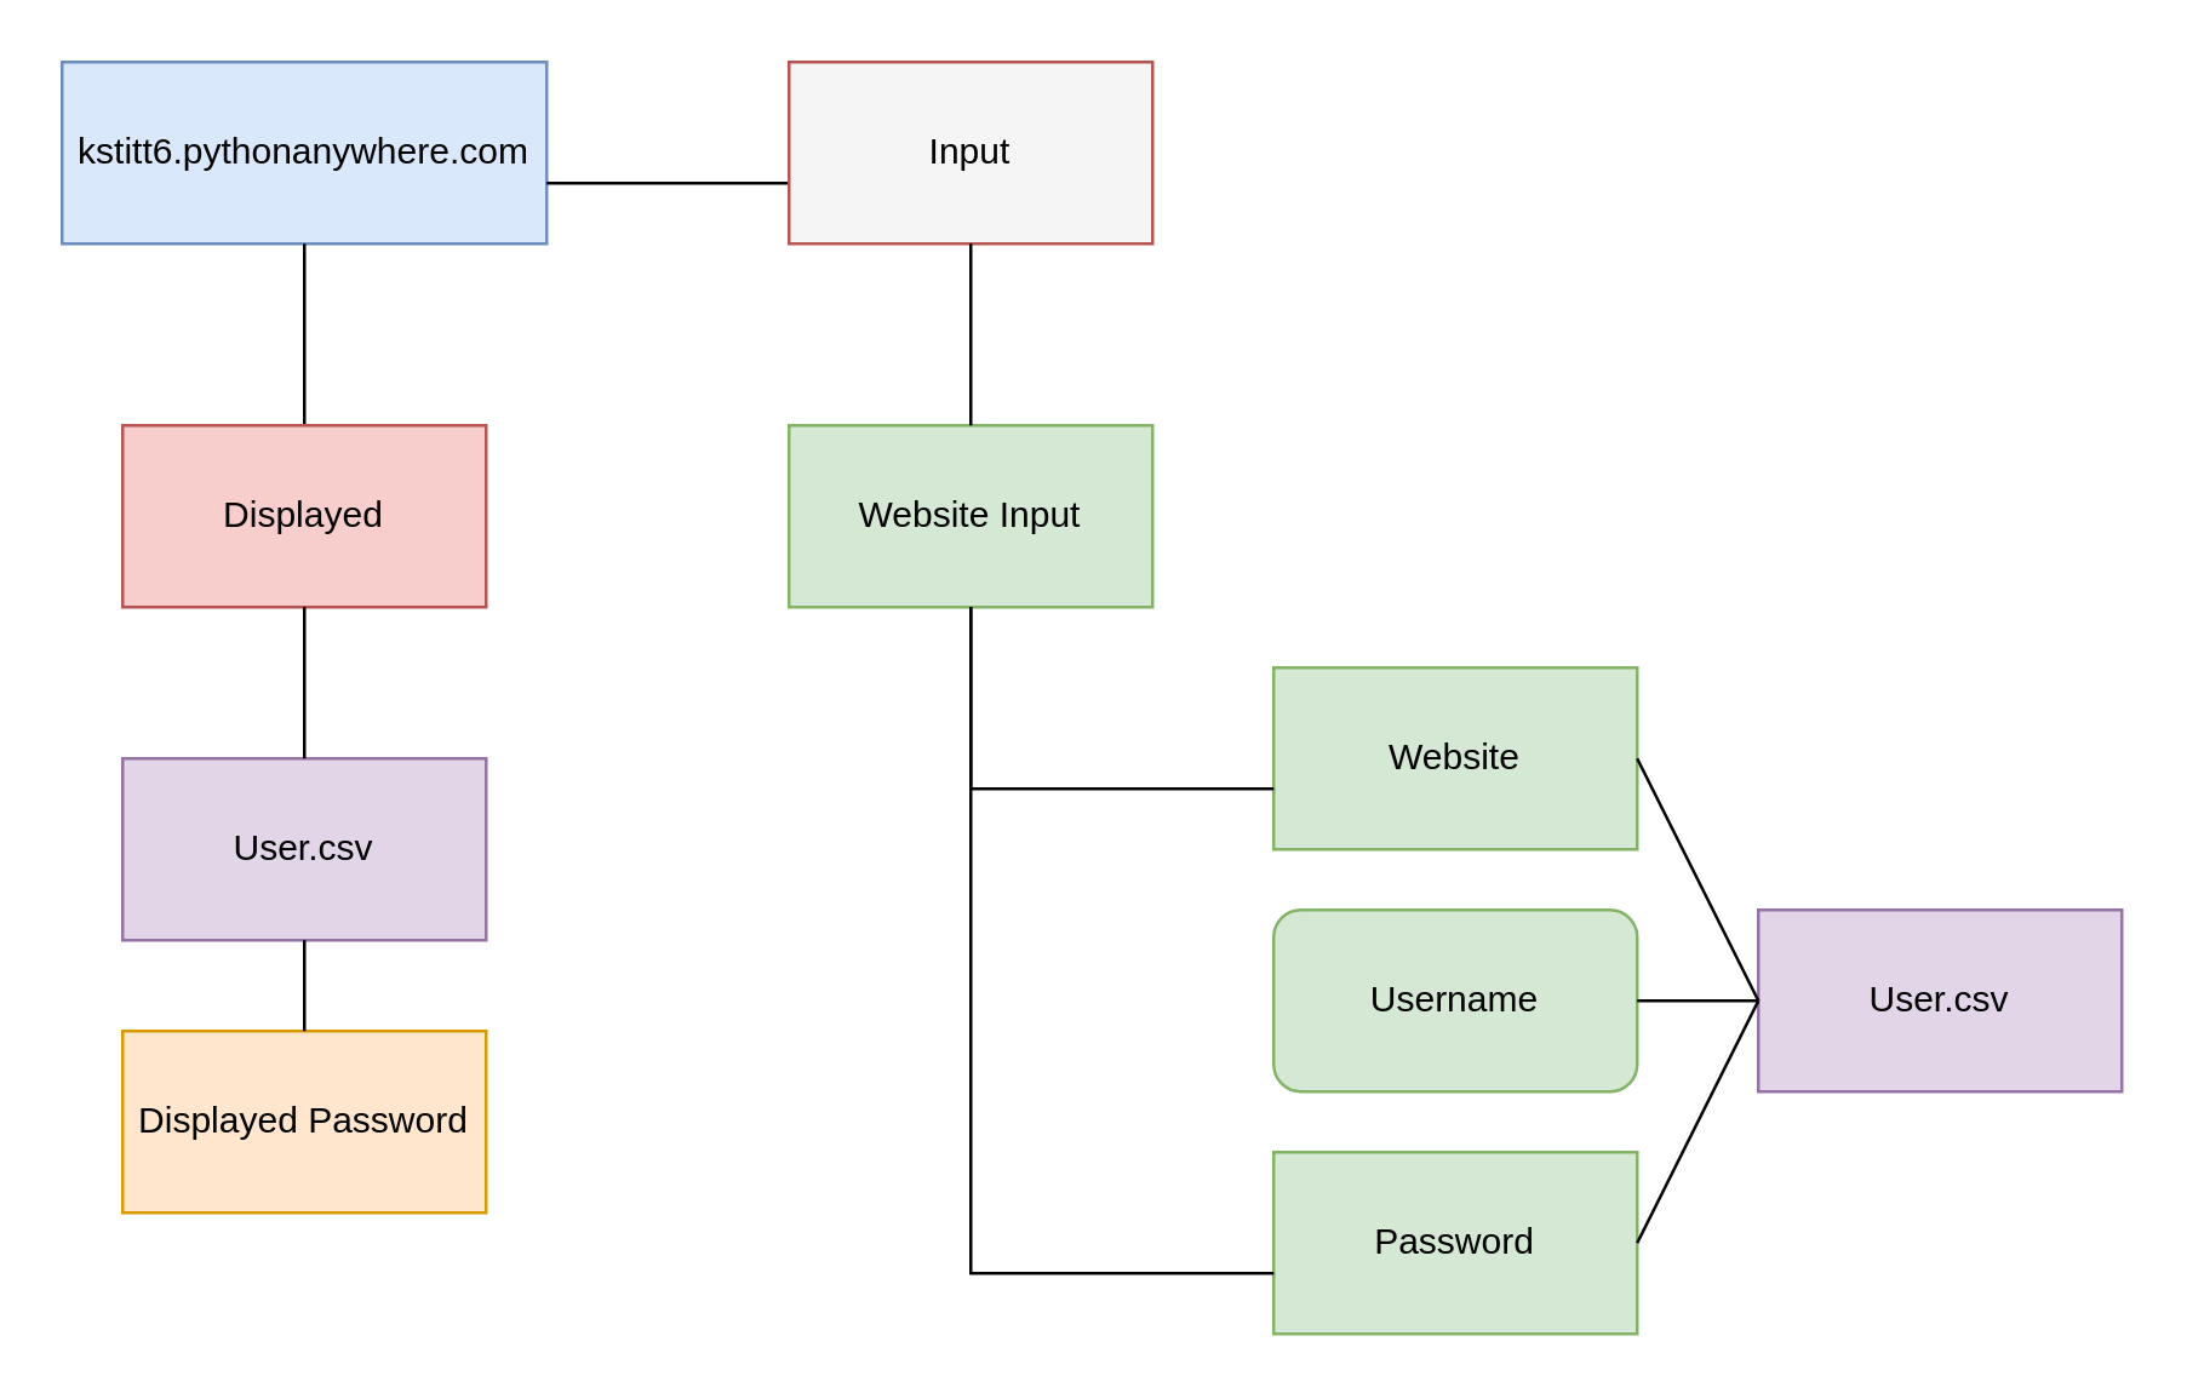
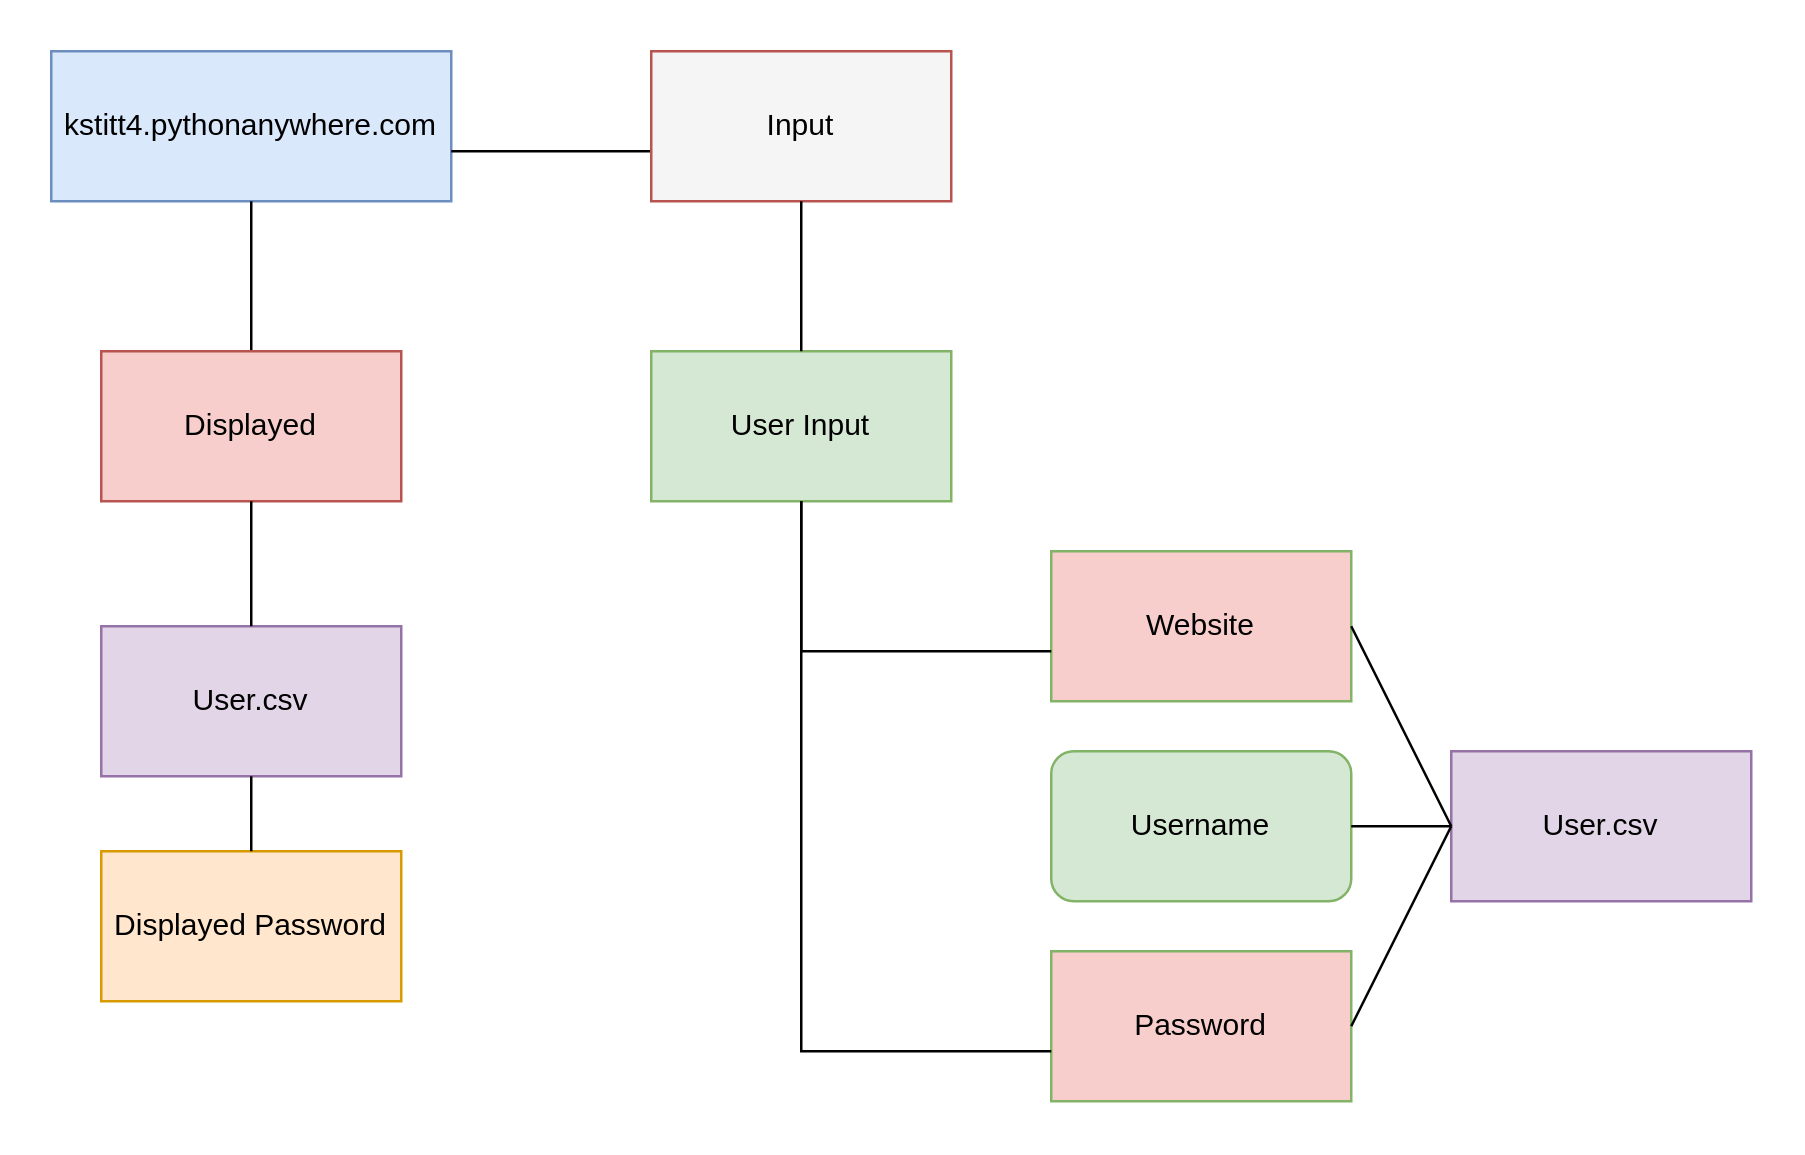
- <mxCell id="2" value="kstitt6.pythonanywhere.com" style="rounded=0;whiteSpace=wrap;html=1;fillColor=#dae8fc;strokeColor=#6c8ebf;" vertex="1" parent="1"><mxGeometry x="20" y="20" width="160" height="60" as="geometry" /></mxCell>
+ <mxCell id="2" value="kstitt4.pythonanywhere.com" style="rounded=0;whiteSpace=wrap;html=1;fillColor=#dae8fc;strokeColor=#6c8ebf;" vertex="1" parent="1"><mxGeometry x="20" y="20" width="160" height="60" as="geometry" /></mxCell>
- <mxCell id="7" value="Website Input" style="rounded=0;whiteSpace=wrap;html=1;fillColor=#d5e8d4;strokeColor=#82b366;" vertex="1" parent="1"><mxGeometry x="260" y="140" width="120" height="60" as="geometry" /></mxCell>
+ <mxCell id="7" value="User Input" style="rounded=0;whiteSpace=wrap;html=1;fillColor=#d5e8d4;strokeColor=#82b366;" vertex="1" parent="1"><mxGeometry x="260" y="140" width="120" height="60" as="geometry" /></mxCell>
- <mxCell id="8" value="Website" style="rounded=0;whiteSpace=wrap;html=1;fillColor=#d5e8d4;strokeColor=#82b366;" vertex="1" parent="1"><mxGeometry x="420" y="220" width="120" height="60" as="geometry" /></mxCell>
+ <mxCell id="8" value="Website" style="rounded=0;whiteSpace=wrap;html=1;fillColor=#f8cecc;strokeColor=#82b366;" vertex="1" parent="1"><mxGeometry x="420" y="220" width="120" height="60" as="geometry" /></mxCell>
- <mxCell id="10" value="Password" style="rounded=0;whiteSpace=wrap;html=1;fillColor=#d5e8d4;strokeColor=#82b366;" vertex="1" parent="1"><mxGeometry x="420" y="380" width="120" height="60" as="geometry" /></mxCell>
+ <mxCell id="10" value="Password" style="rounded=0;whiteSpace=wrap;html=1;fillColor=#f8cecc;strokeColor=#82b366;" vertex="1" parent="1"><mxGeometry x="420" y="380" width="120" height="60" as="geometry" /></mxCell>
